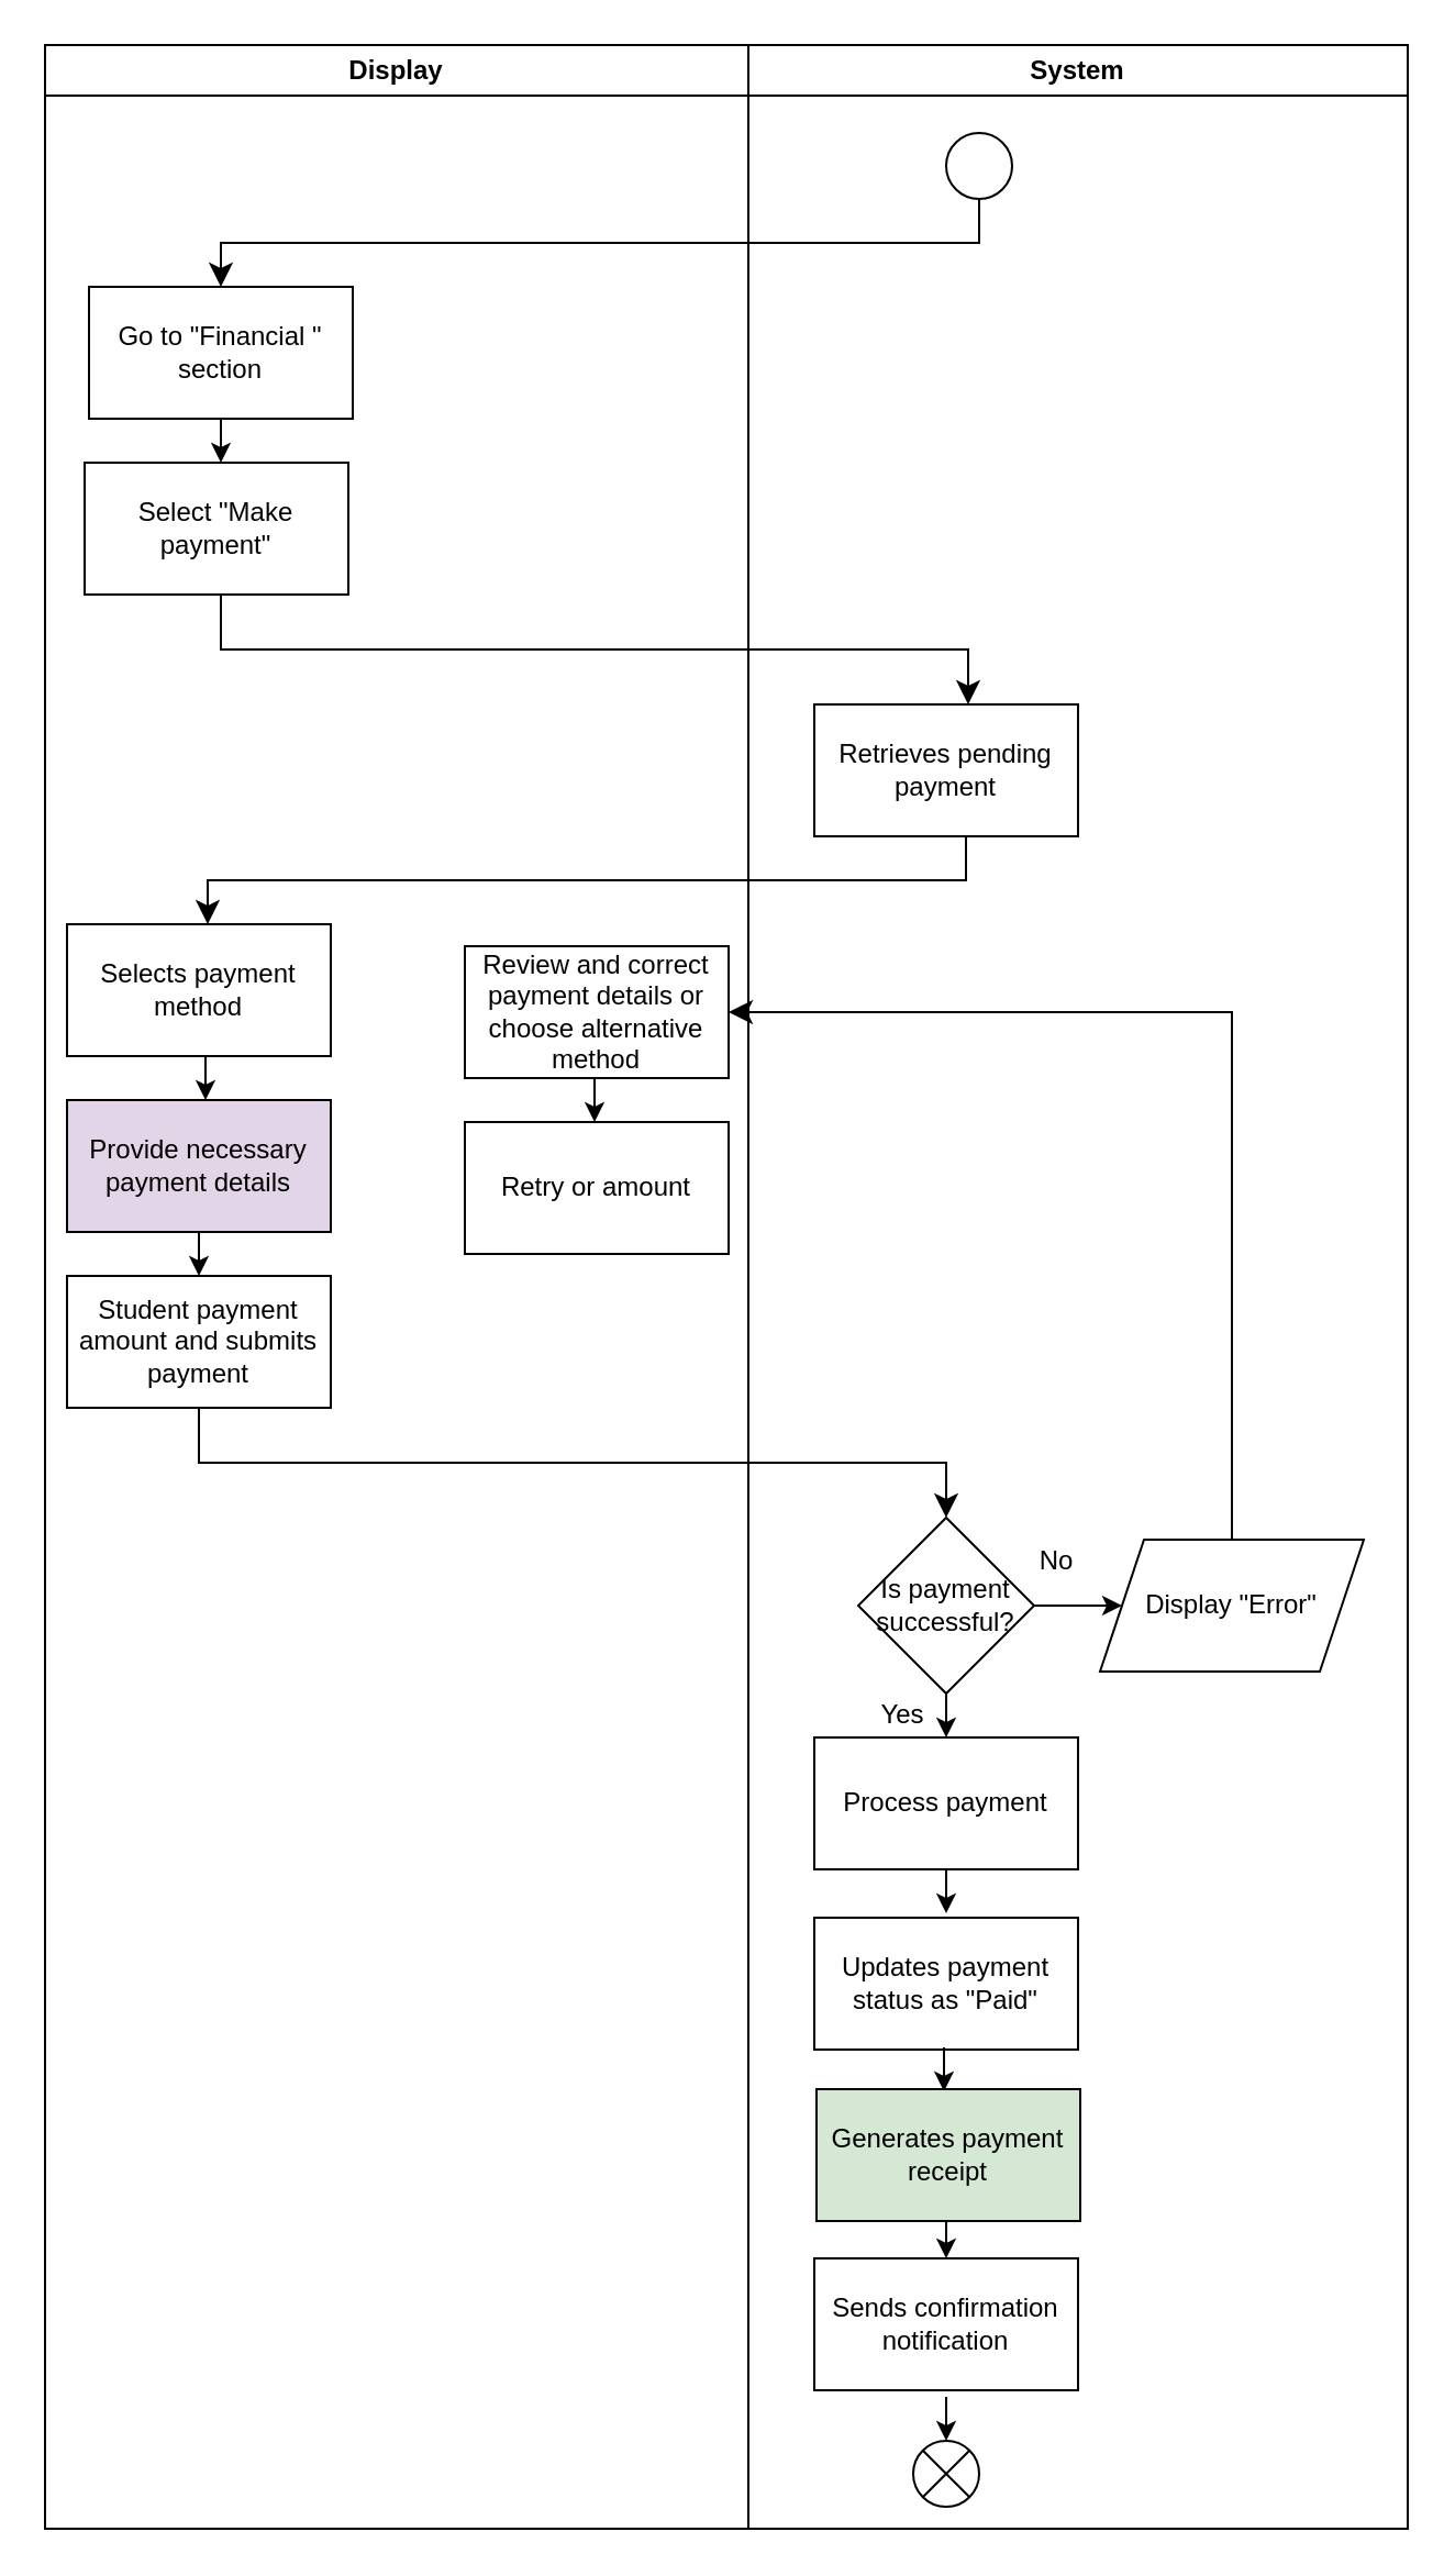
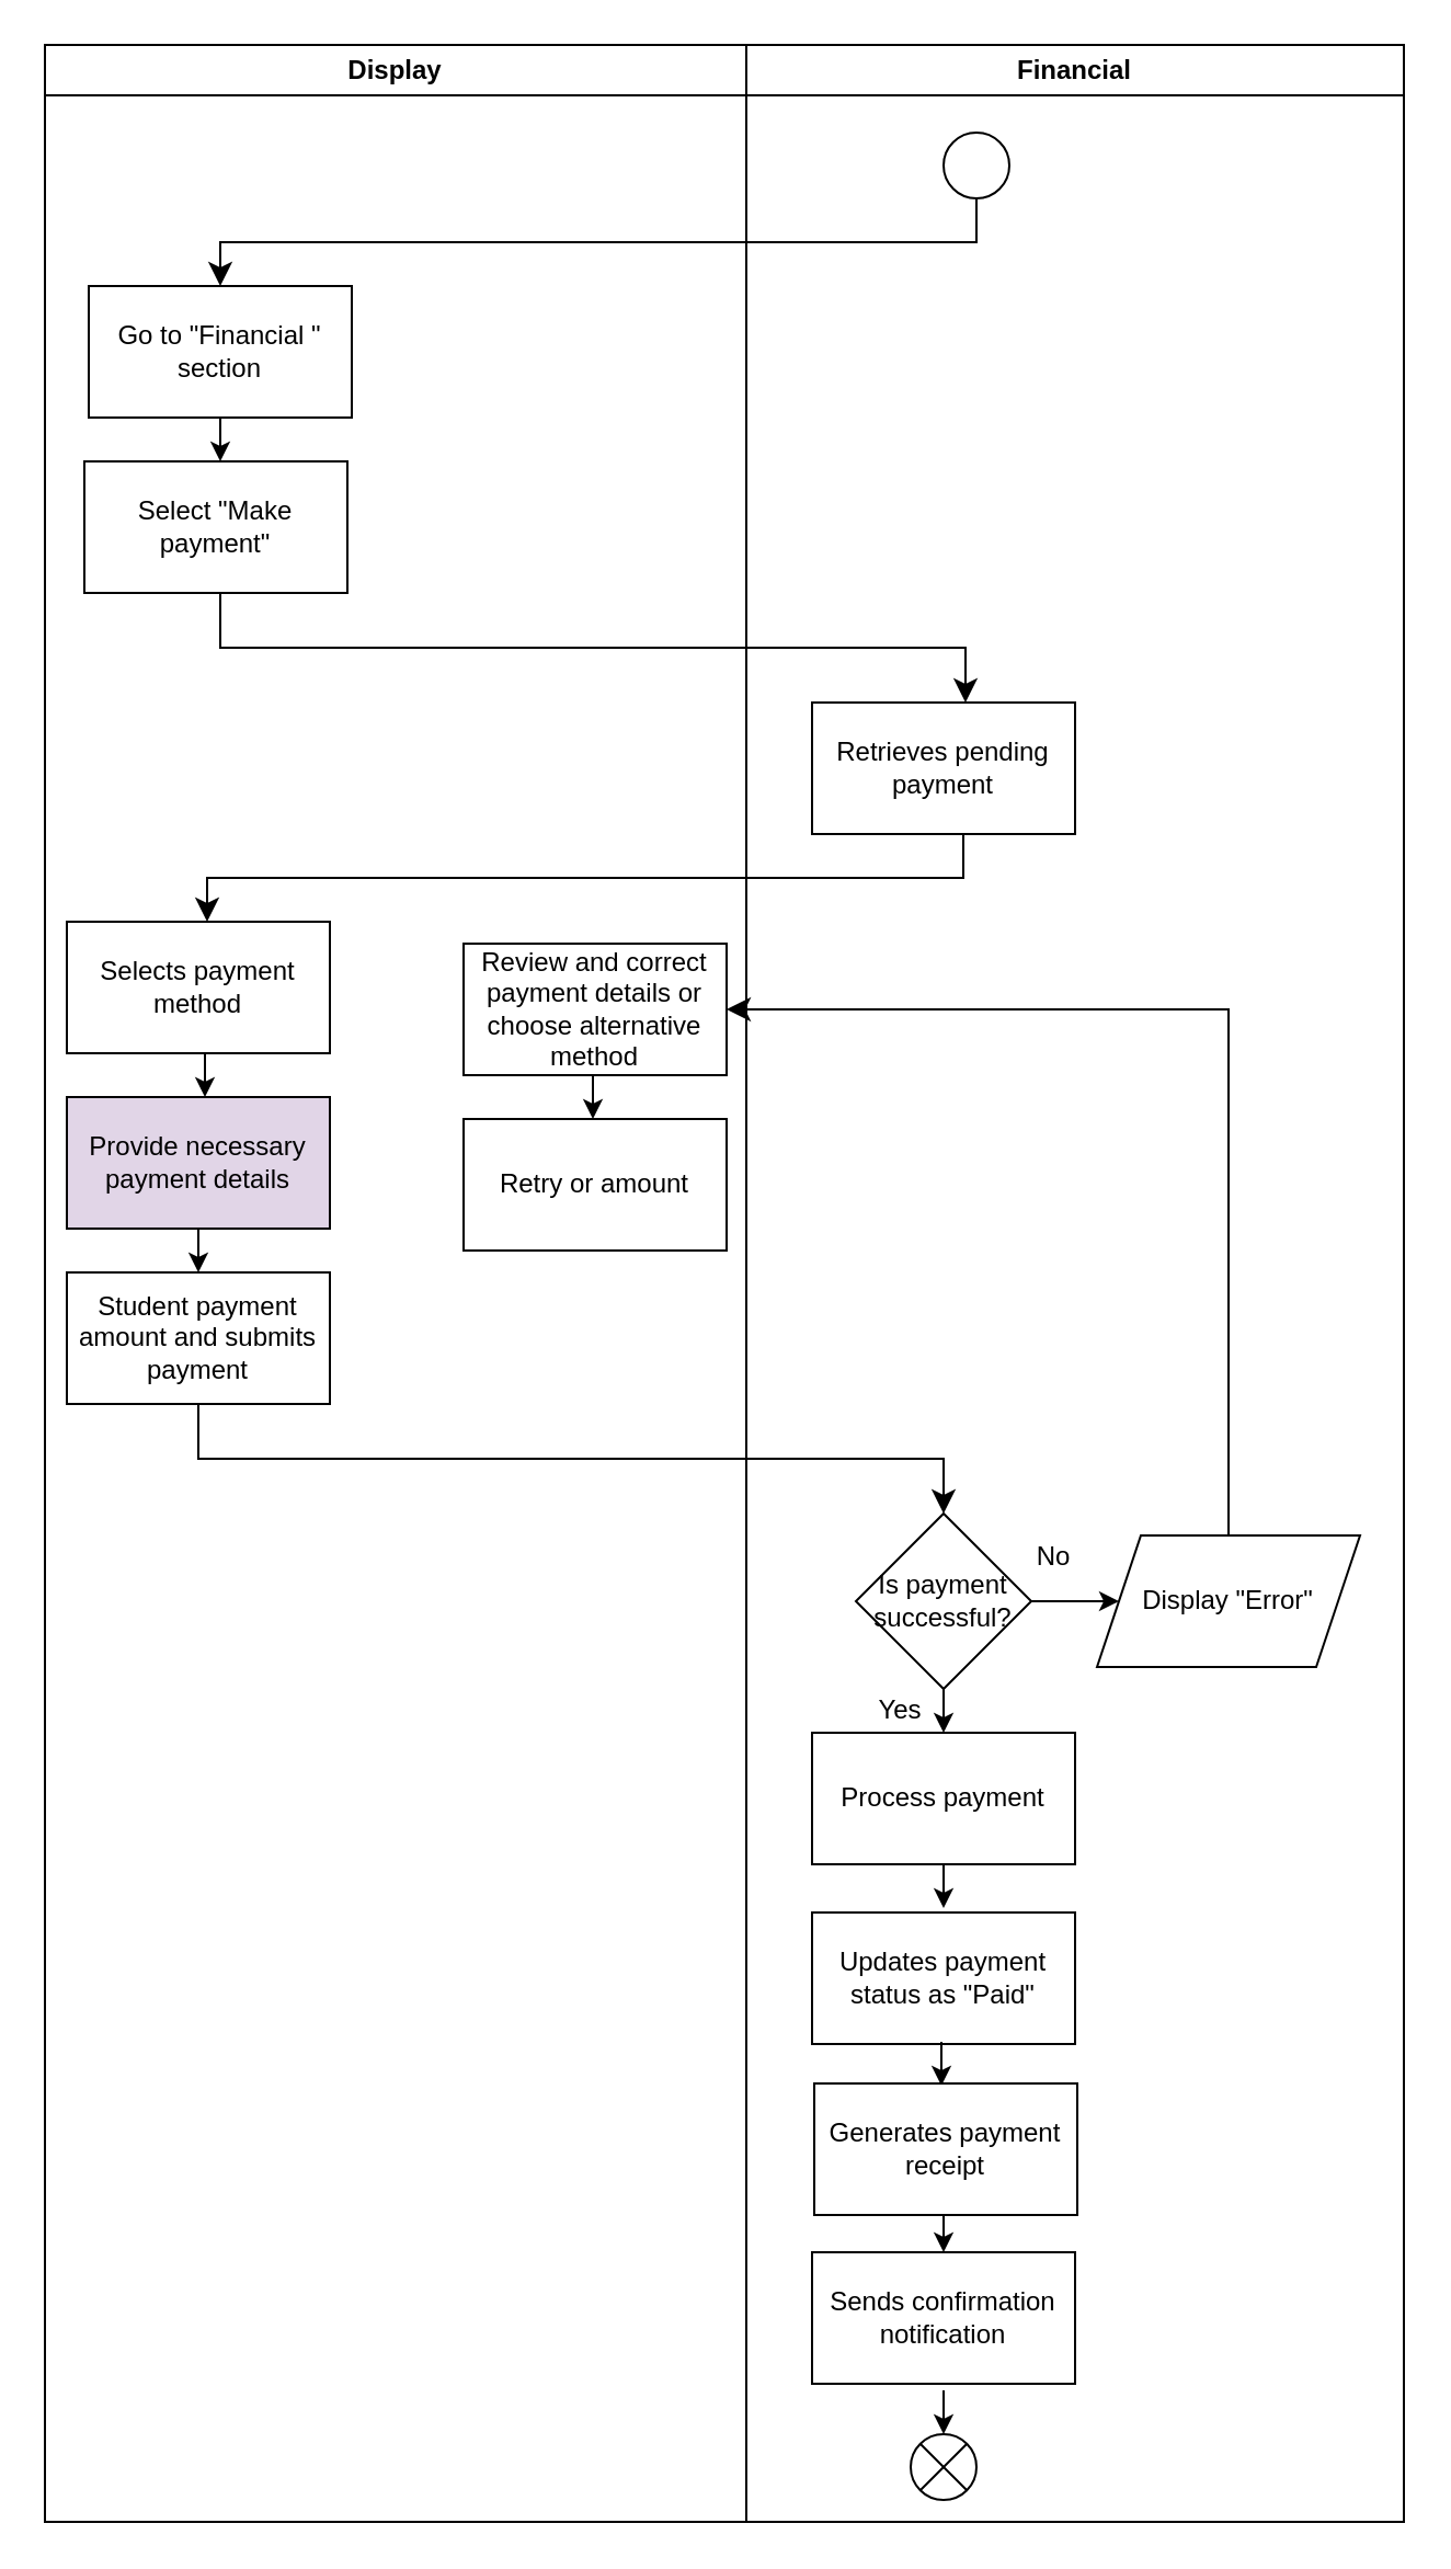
- <mxCell id="36" value="System" style="swimlane;whiteSpace=wrap;html=1;" vertex="1" parent="1"><mxGeometry x="340" width="300" height="1130" as="geometry" y="20" /></mxCell>
+ <mxCell id="36" value="Financial" style="swimlane;whiteSpace=wrap;html=1;" vertex="1" parent="1"><mxGeometry x="340" width="300" height="1130" as="geometry" y="20" /></mxCell>
- <mxCell id="23" value="Generates payment receipt" style="rounded=0;whiteSpace=wrap;html=1;fillColor=#d5e8d4;" vertex="1" parent="1"><mxGeometry x="371" y="950" width="120" height="60" as="geometry" /></mxCell>
+ <mxCell id="23" value="Generates payment receipt" style="rounded=0;whiteSpace=wrap;html=1;" vertex="1" parent="1"><mxGeometry x="371" y="950" width="120" height="60" as="geometry" /></mxCell>
